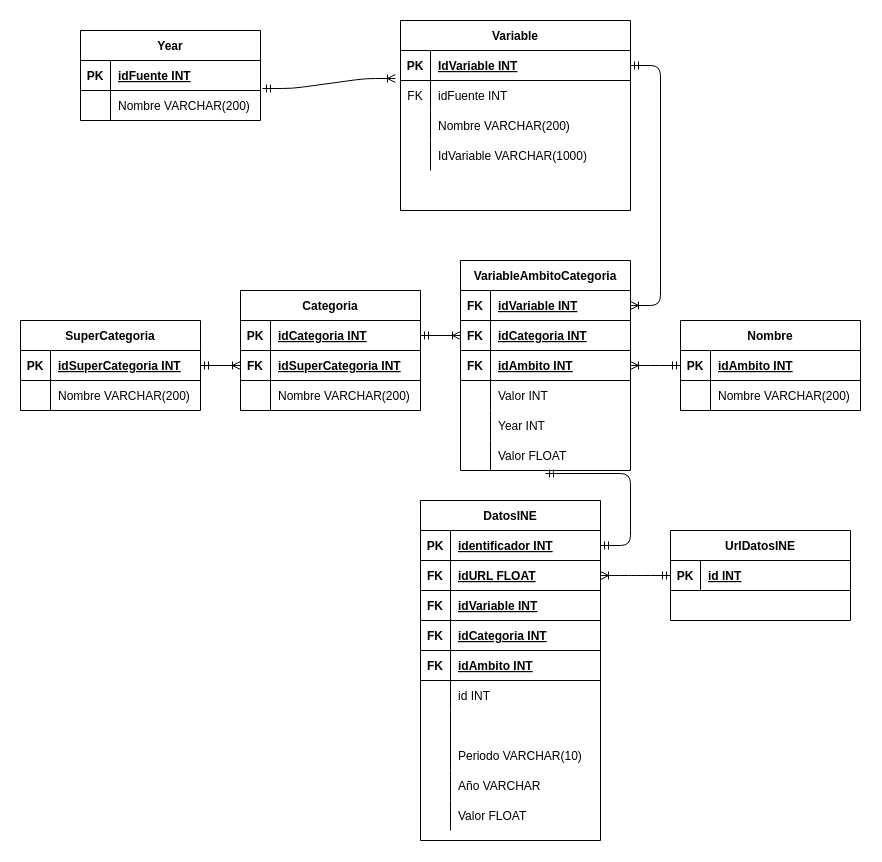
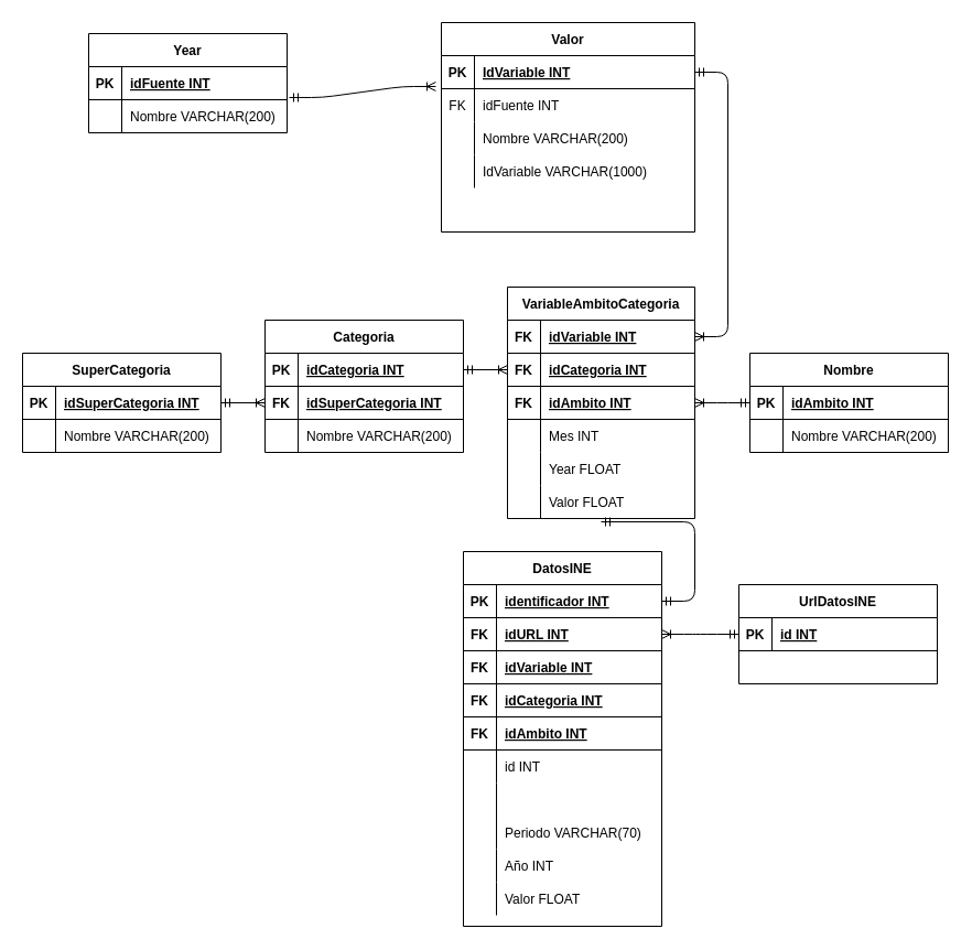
- <mxCell id="2" value="Variable" style="shape=table;startSize=30;container=1;collapsible=1;childLayout=tableLayout;fixedRows=1;rowLines=0;fontStyle=1;align=center;resizeLast=1;" vertex="1" parent="1"><mxGeometry x="400" y="20" width="230" height="190" as="geometry"><mxRectangle x="190" y="150" width="80" height="30" as="alternateBounds" /></mxGeometry></mxCell>
+ <mxCell id="2" value="Valor" style="shape=table;startSize=30;container=1;collapsible=1;childLayout=tableLayout;fixedRows=1;rowLines=0;fontStyle=1;align=center;resizeLast=1;" vertex="1" parent="1"><mxGeometry x="400" y="20" width="230" height="190" as="geometry"><mxRectangle x="190" y="150" width="80" height="30" as="alternateBounds" /></mxGeometry></mxCell>
- <mxCell id="34" value="Valor INT" style="shape=partialRectangle;connectable=0;fillColor=none;top=0;left=0;bottom=0;right=0;align=left;spacingLeft=6;overflow=hidden;" vertex="1" parent="32"><mxGeometry x="30" width="140" height="30" as="geometry" /></mxCell>
+ <mxCell id="34" value="Mes INT" style="shape=partialRectangle;connectable=0;fillColor=none;top=0;left=0;bottom=0;right=0;align=left;spacingLeft=6;overflow=hidden;" vertex="1" parent="32"><mxGeometry x="30" width="140" height="30" as="geometry" /></mxCell>
- <mxCell id="37" value="Year INT" style="shape=partialRectangle;connectable=0;fillColor=none;top=0;left=0;bottom=0;right=0;align=left;spacingLeft=6;overflow=hidden;" vertex="1" parent="35"><mxGeometry x="30" width="140" height="30" as="geometry" /></mxCell>
+ <mxCell id="37" value="Year FLOAT" style="shape=partialRectangle;connectable=0;fillColor=none;top=0;left=0;bottom=0;right=0;align=left;spacingLeft=6;overflow=hidden;" vertex="1" parent="35"><mxGeometry x="30" width="140" height="30" as="geometry" /></mxCell>
- <mxCell id="71" value="idURL FLOAT" style="shape=partialRectangle;connectable=0;fillColor=none;top=0;left=0;bottom=0;right=0;align=left;spacingLeft=6;fontStyle=5;overflow=hidden;" vertex="1" parent="69"><mxGeometry x="30" width="150" height="30" as="geometry" /></mxCell>
+ <mxCell id="71" value="idURL INT" style="shape=partialRectangle;connectable=0;fillColor=none;top=0;left=0;bottom=0;right=0;align=left;spacingLeft=6;fontStyle=5;overflow=hidden;" vertex="1" parent="69"><mxGeometry x="30" width="150" height="30" as="geometry" /></mxCell>
- <mxCell id="88" value="Periodo VARCHAR(10)" style="shape=partialRectangle;connectable=0;fillColor=none;top=0;left=0;bottom=0;right=0;align=left;spacingLeft=6;overflow=hidden;" vertex="1" parent="86"><mxGeometry x="30" width="150" height="30" as="geometry" /></mxCell>
+ <mxCell id="88" value="Periodo VARCHAR(70)" style="shape=partialRectangle;connectable=0;fillColor=none;top=0;left=0;bottom=0;right=0;align=left;spacingLeft=6;overflow=hidden;" vertex="1" parent="86"><mxGeometry x="30" width="150" height="30" as="geometry" /></mxCell>
- <mxCell id="91" value="Año VARCHAR" style="shape=partialRectangle;connectable=0;fillColor=none;top=0;left=0;bottom=0;right=0;align=left;spacingLeft=6;overflow=hidden;" vertex="1" parent="89"><mxGeometry x="30" width="150" height="30" as="geometry" /></mxCell>
+ <mxCell id="91" value="Año INT" style="shape=partialRectangle;connectable=0;fillColor=none;top=0;left=0;bottom=0;right=0;align=left;spacingLeft=6;overflow=hidden;" vertex="1" parent="89"><mxGeometry x="30" width="150" height="30" as="geometry" /></mxCell>
